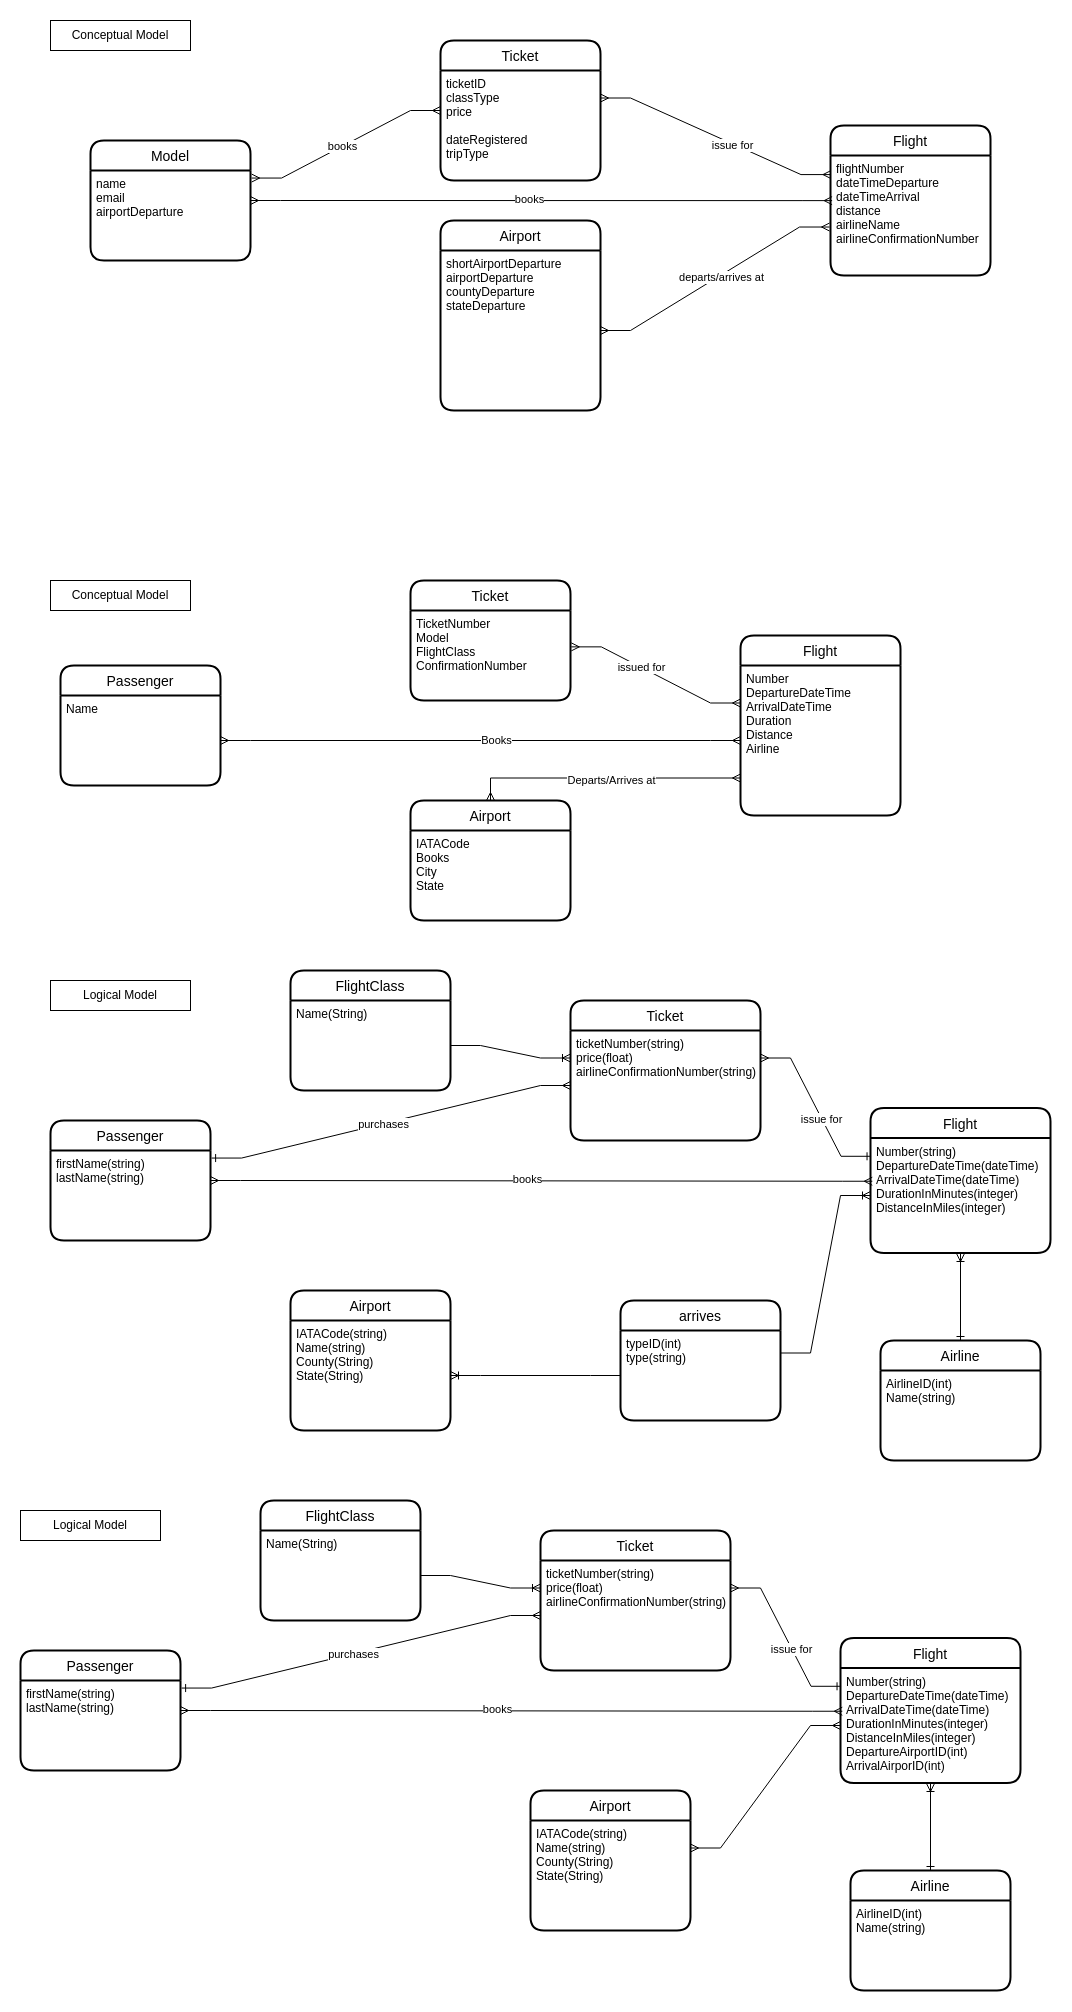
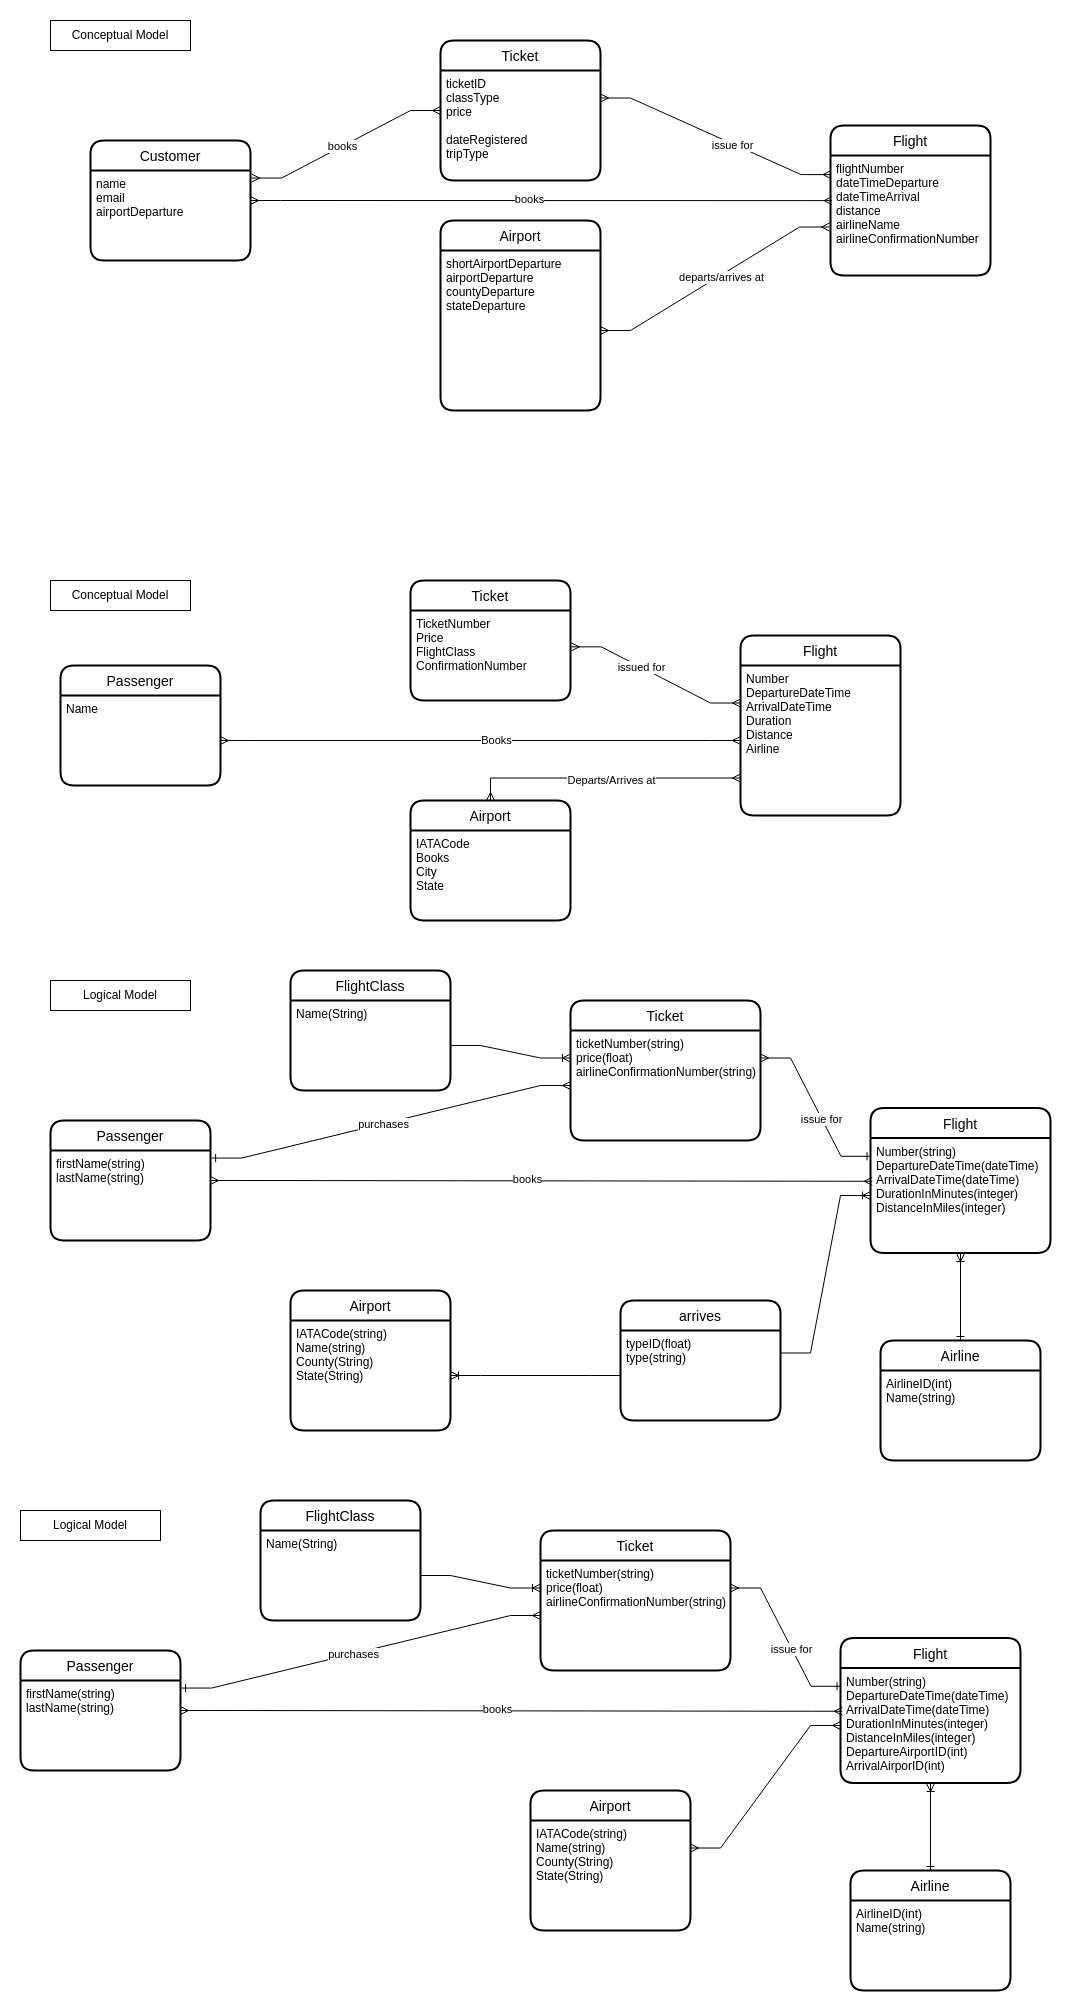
- <mxCell id="3" value="Model" style="swimlane;childLayout=stackLayout;horizontal=1;startSize=30;horizontalStack=0;rounded=1;fontSize=14;fontStyle=0;strokeWidth=2;resizeParent=0;resizeLast=1;shadow=0;dashed=0;align=center;" vertex="1" parent="1"><mxGeometry x="90" y="140" width="160" height="120" as="geometry" /></mxCell>
+ <mxCell id="3" value="Customer" style="swimlane;childLayout=stackLayout;horizontal=1;startSize=30;horizontalStack=0;rounded=1;fontSize=14;fontStyle=0;strokeWidth=2;resizeParent=0;resizeLast=1;shadow=0;dashed=0;align=center;" vertex="1" parent="1"><mxGeometry x="90" y="140" width="160" height="120" as="geometry" /></mxCell>
- <mxCell id="21" value="TicketNumber&#10;Model&#10;FlightClass&#10;ConfirmationNumber" style="align=left;strokeColor=none;fillColor=none;spacingLeft=4;fontSize=12;verticalAlign=top;resizable=0;rotatable=0;part=1;" vertex="1" parent="20"><mxGeometry y="30" width="160" height="90" as="geometry" /></mxCell>
+ <mxCell id="21" value="TicketNumber&#10;Price&#10;FlightClass&#10;ConfirmationNumber" style="align=left;strokeColor=none;fillColor=none;spacingLeft=4;fontSize=12;verticalAlign=top;resizable=0;rotatable=0;part=1;" vertex="1" parent="20"><mxGeometry y="30" width="160" height="90" as="geometry" /></mxCell>
- <mxCell id="50" value="typeID(int)&#10;type(string)" style="align=left;strokeColor=none;fillColor=none;spacingLeft=4;fontSize=12;verticalAlign=top;resizable=0;rotatable=0;part=1;" vertex="1" parent="49"><mxGeometry y="30" width="160" height="90" as="geometry" /></mxCell>
+ <mxCell id="50" value="typeID(float)&#10;type(string)" style="align=left;strokeColor=none;fillColor=none;spacingLeft=4;fontSize=12;verticalAlign=top;resizable=0;rotatable=0;part=1;" vertex="1" parent="49"><mxGeometry y="30" width="160" height="90" as="geometry" /></mxCell>
